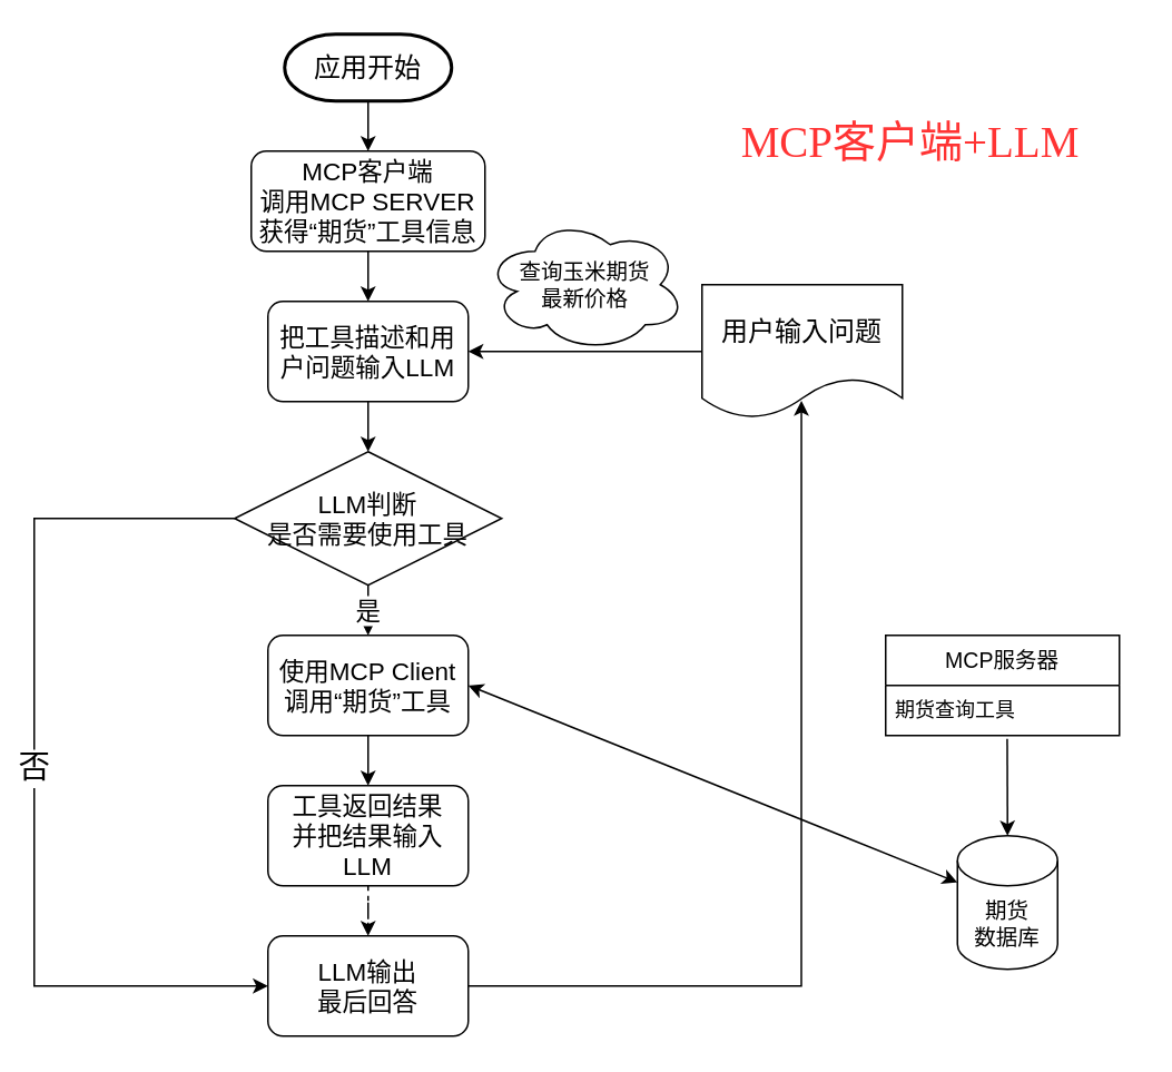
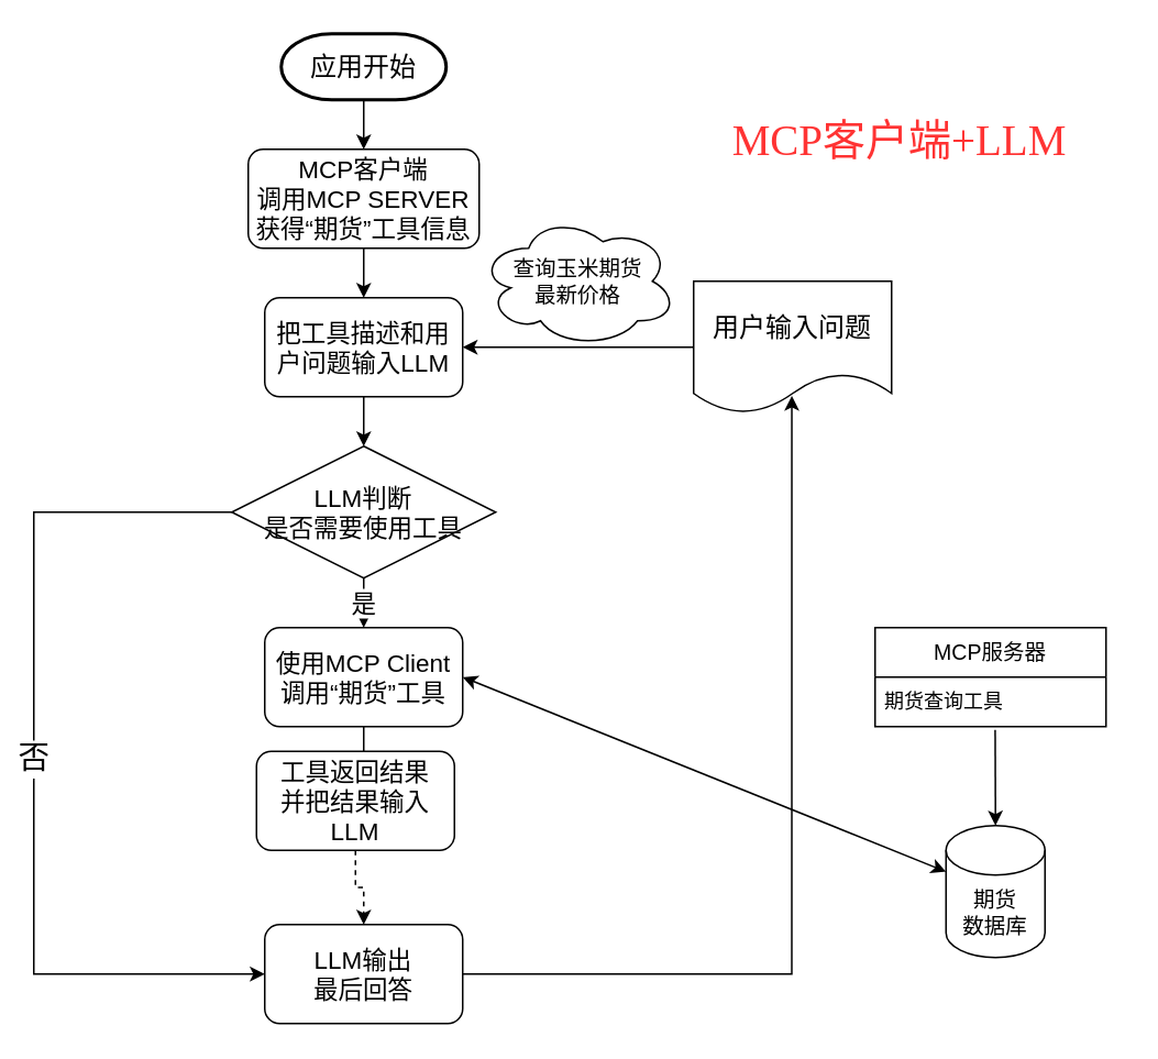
- <mxCell id="8" value="&lt;span style=&quot;font-size: 15px;&quot;&gt;工具返回结果&lt;/span&gt;&lt;div&gt;&lt;span style=&quot;font-size: 15px;&quot;&gt;并把结果输入LLM&lt;/span&gt;&lt;/div&gt;" style="rounded=1;whiteSpace=wrap;html=1;" vertex="1" parent="1"><mxGeometry x="160" y="470" width="120" height="60" as="geometry" /></mxCell>
+ <mxCell id="8" value="&lt;span style=&quot;font-size: 15px;&quot;&gt;工具返回结果&lt;/span&gt;&lt;div&gt;&lt;span style=&quot;font-size: 15px;&quot;&gt;并把结果输入LLM&lt;/span&gt;&lt;/div&gt;" style="rounded=1;whiteSpace=wrap;html=1;" vertex="1" parent="1"><mxGeometry x="155" y="455" width="120" height="60" as="geometry" /></mxCell>
